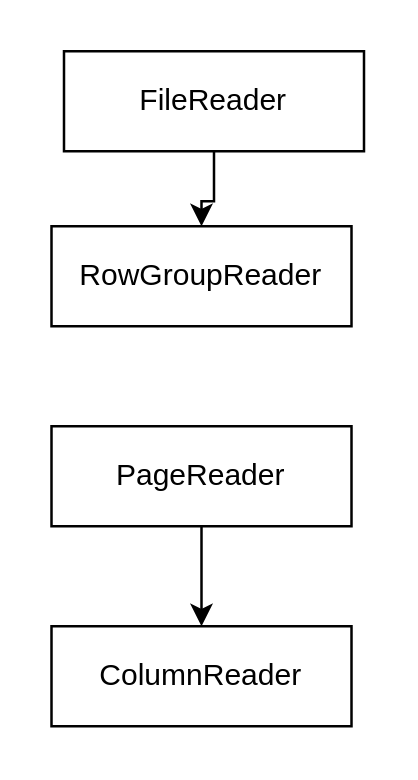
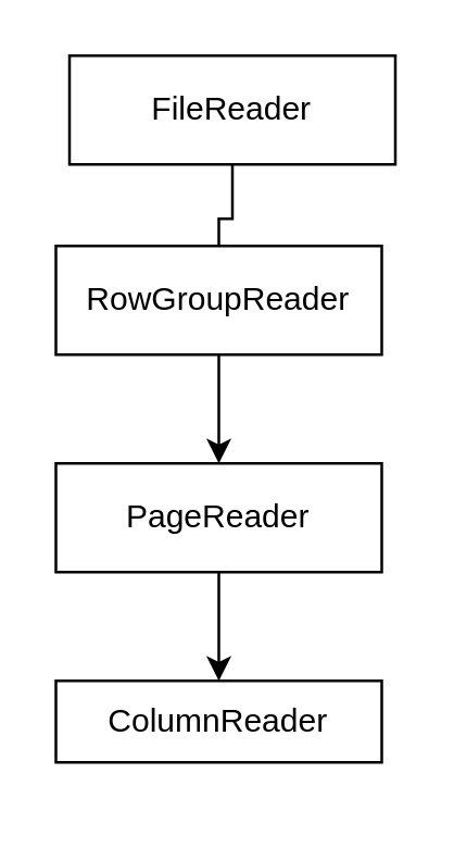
- <mxCell id="2" style="edgeStyle=orthogonalEdgeStyle;rounded=0;orthogonalLoop=1;jettySize=auto;html=1;" parent="1" source="3" target="5" edge="1"><mxGeometry relative="1" as="geometry" /></mxCell>
+ <mxCell id="2" style="edgeStyle=orthogonalEdgeStyle;rounded=0;orthogonalLoop=1;jettySize=auto;html=1;endArrow=none;" parent="1" source="3" target="5" edge="1"><mxGeometry relative="1" as="geometry" /></mxCell>
+ <mxCell id="4" value="" style="edgeStyle=orthogonalEdgeStyle;rounded=0;orthogonalLoop=1;jettySize=auto;html=1;" edge="1" parent="1" source="5" target="7"><mxGeometry relative="1" as="geometry" /></mxCell>
- <mxCell id="8" value="ColumnReader" style="rounded=0;whiteSpace=wrap;html=1;" vertex="1" parent="1"><mxGeometry x="20" y="250" width="120" height="40" as="geometry" /></mxCell>
+ <mxCell id="8" value="ColumnReader" style="rounded=0;whiteSpace=wrap;html=1;" vertex="1" parent="1"><mxGeometry x="20" y="250" width="120" height="30" as="geometry" /></mxCell>
